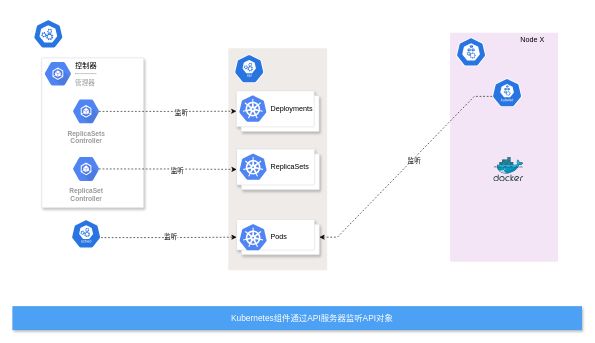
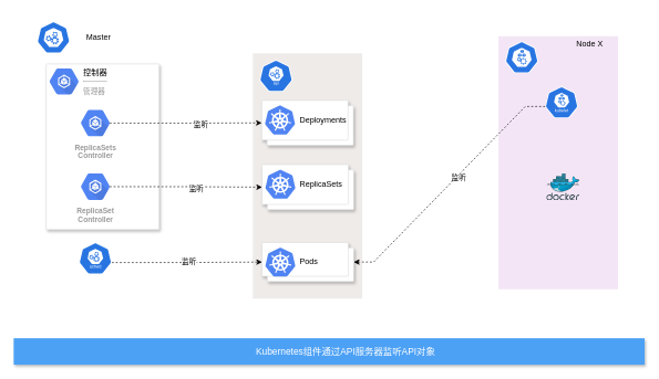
+ <mxCell id="17" value="Master" style="text;html=1;strokeColor=none;fillColor=none;align=center;verticalAlign=middle;whiteSpace=wrap;rounded=0;" vertex="1" parent="1"><mxGeometry x="128" y="46" width="40" height="20" as="geometry" /></mxCell>
